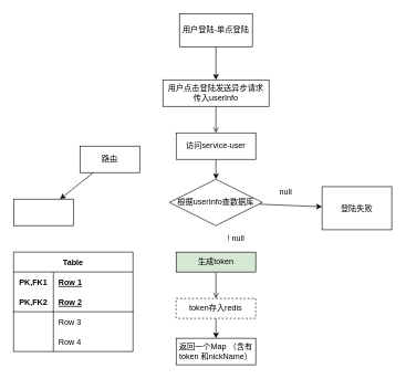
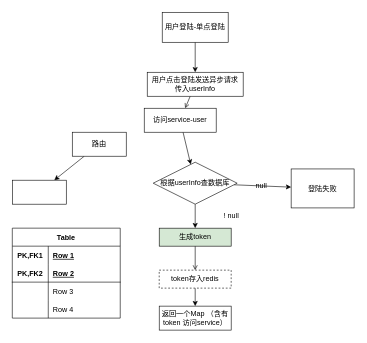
- <mxCell id="7" value="访问service-user" style="whiteSpace=wrap;html=1;rounded=0;" parent="1" vertex="1"><mxGeometry x="265" y="200" width="120" height="40" as="geometry" /></mxCell>
+ <mxCell id="7" value="访问service-user" style="whiteSpace=wrap;html=1;rounded=0;" parent="1" vertex="1"><mxGeometry x="240" y="180" width="120" height="40" as="geometry" /></mxCell>
- <mxCell id="12" value="null" style="text;html=1;align=center;verticalAlign=middle;resizable=0;points=[];autosize=1;strokeColor=none;fillColor=none;rounded=0;" parent="1" vertex="1"><mxGeometry x="415" y="280" width="30" height="20" as="geometry" /></mxCell>
+ <mxCell id="12" value="null" style="text;html=1;align=center;verticalAlign=middle;resizable=0;points=[];autosize=1;strokeColor=none;fillColor=none;rounded=0;" parent="1" vertex="1"><mxGeometry x="420" y="300" width="30" height="20" as="geometry" /></mxCell>
- <mxCell id="15" value="! null" style="text;html=1;align=center;verticalAlign=middle;resizable=0;points=[];autosize=1;strokeColor=none;fillColor=none;rounded=0;" parent="1" vertex="1"><mxGeometry x="335" y="350" width="40" height="20" as="geometry" /></mxCell>
+ <mxCell id="15" value="! null" style="text;html=1;align=center;verticalAlign=middle;resizable=0;points=[];autosize=1;strokeColor=none;fillColor=none;rounded=0;" parent="1" vertex="1"><mxGeometry x="365" y="350" width="40" height="20" as="geometry" /></mxCell>
+ <mxCell id="9" value="" style="edgeStyle=none;html=1;rounded=0;" parent="1" source="10" target="14" edge="1"><mxGeometry relative="1" as="geometry" /></mxCell>
- <mxCell id="18" value="返回一个Map （含有token 和nickName）" style="whiteSpace=wrap;html=1;rounded=0;" parent="1" vertex="1"><mxGeometry x="265" y="510" width="120" height="40" as="geometry" /></mxCell>
+ <mxCell id="18" value="返回一个Map （含有token 访问service）" style="whiteSpace=wrap;html=1;rounded=0;" parent="1" vertex="1"><mxGeometry x="265" y="510" width="120" height="40" as="geometry" /></mxCell>
